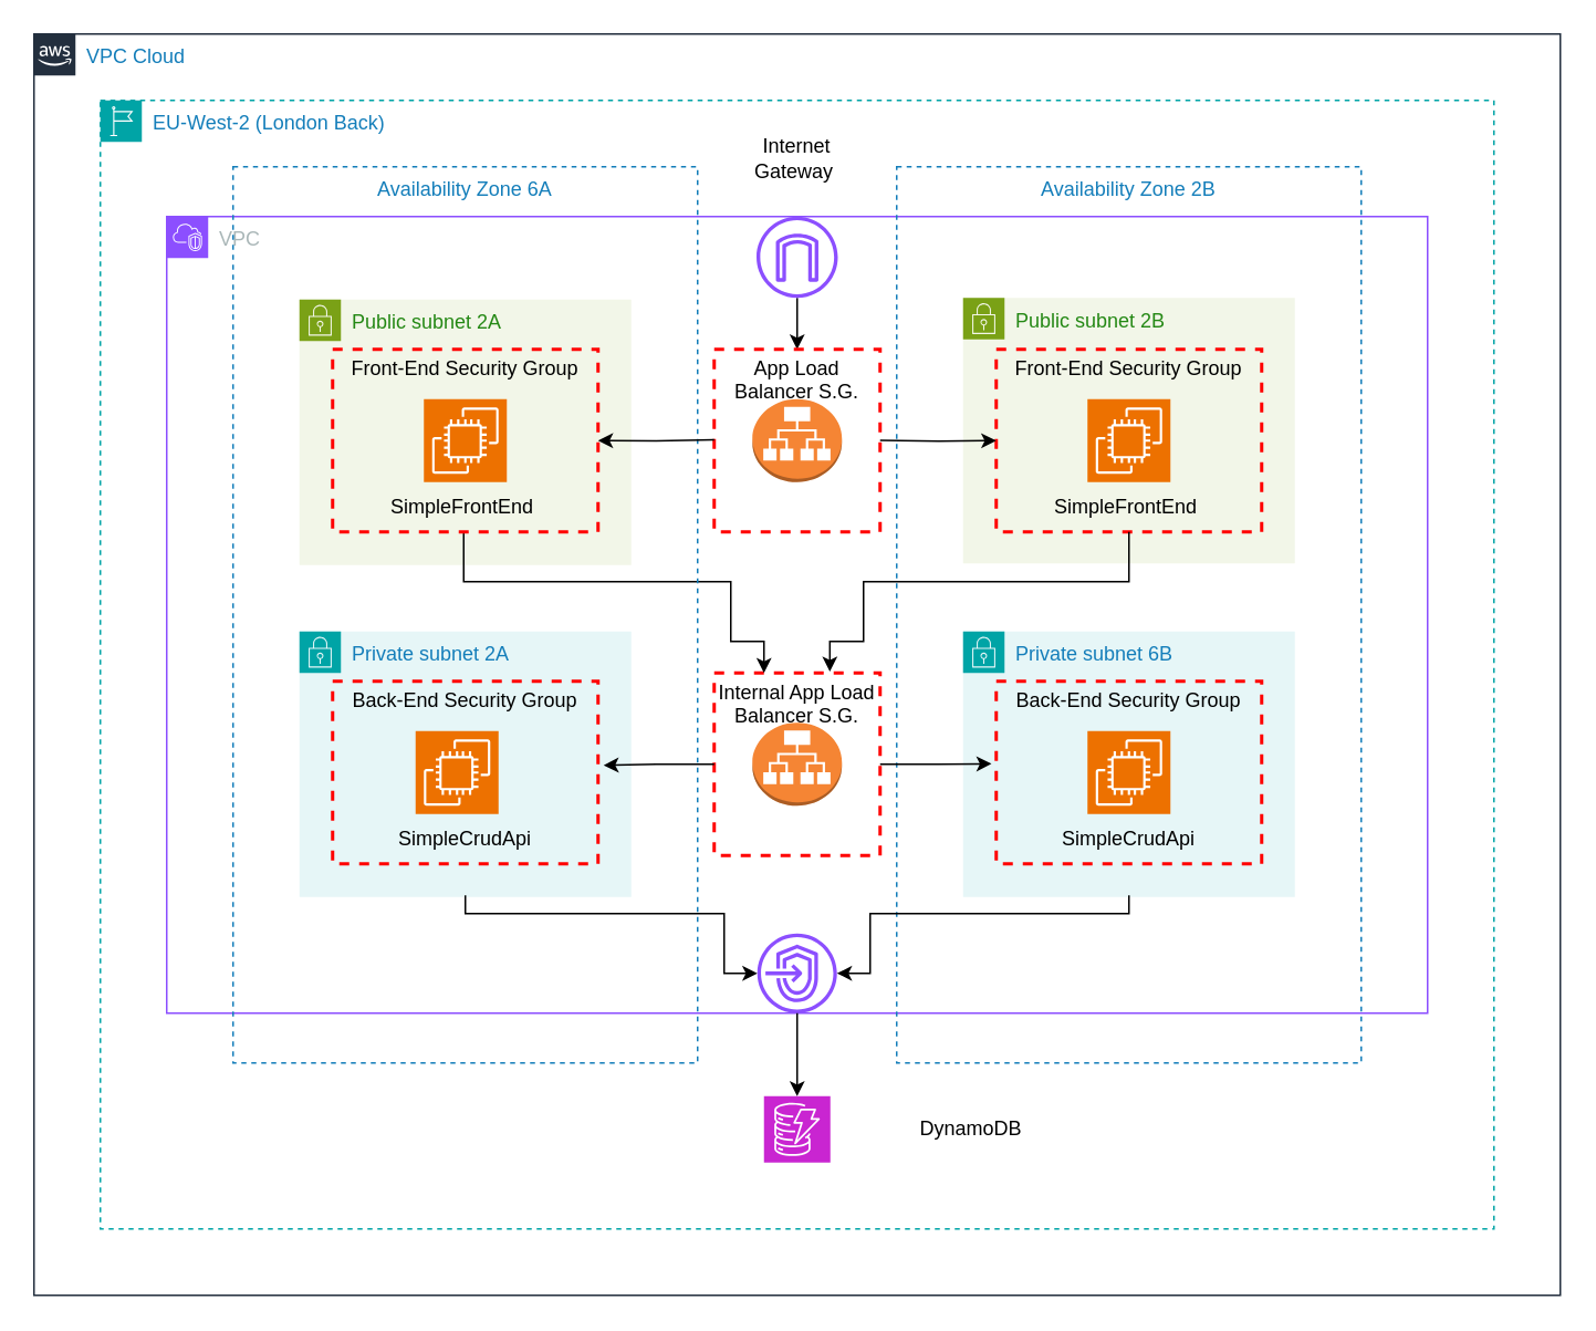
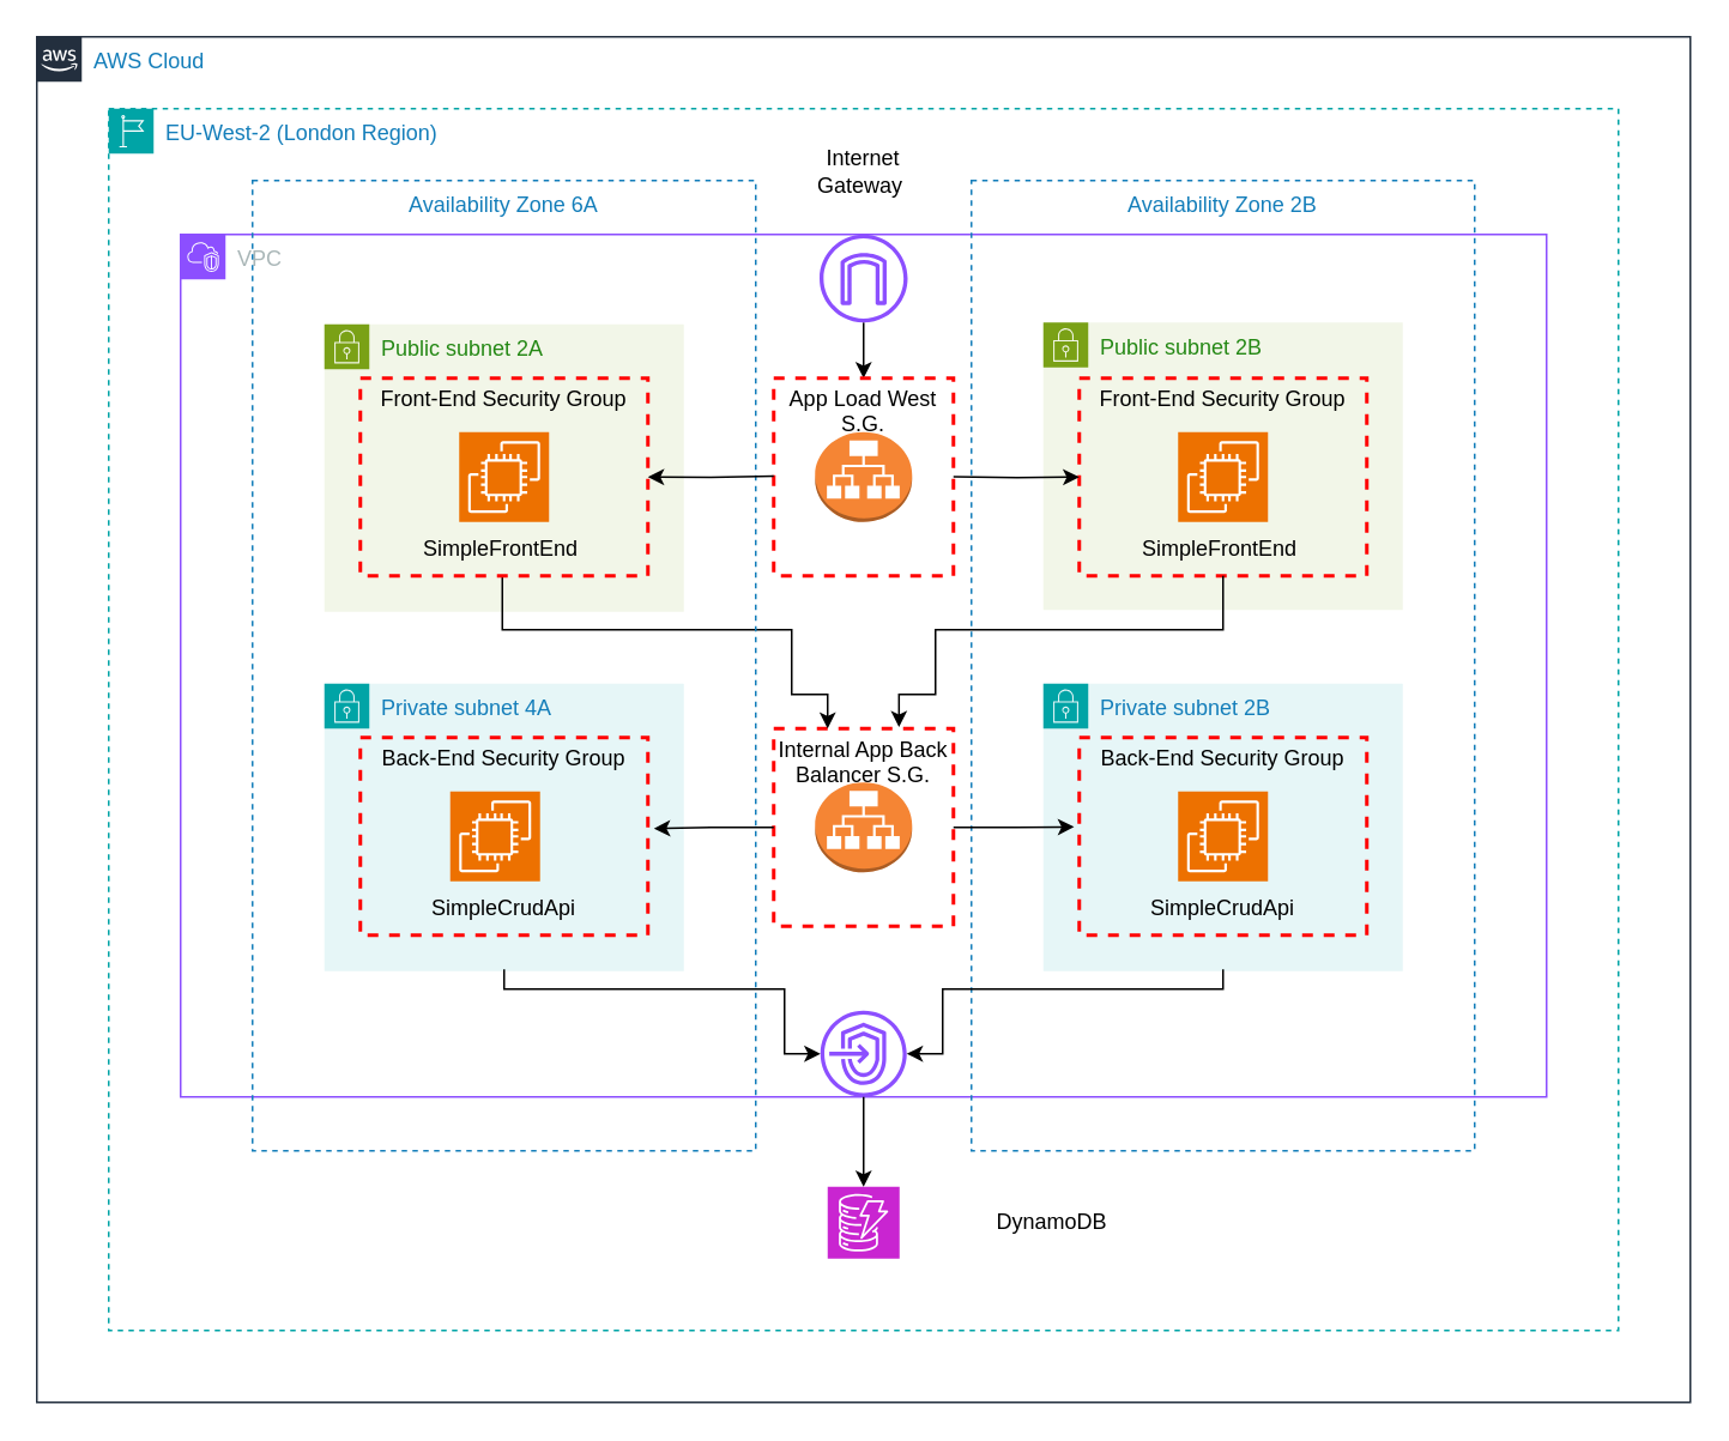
- <mxCell id="3" value="&lt;font color=&quot;#147eba&quot;&gt;VPC Cloud&lt;/font&gt;" style="points=[[0,0],[0.25,0],[0.5,0],[0.75,0],[1,0],[1,0.25],[1,0.5],[1,0.75],[1,1],[0.75,1],[0.5,1],[0.25,1],[0,1],[0,0.75],[0,0.5],[0,0.25]];outlineConnect=0;gradientColor=none;html=1;whiteSpace=wrap;fontSize=12;fontStyle=0;shape=mxgraph.aws4.group;grIcon=mxgraph.aws4.group_aws_cloud_alt;strokeColor=#232F3E;fillColor=none;verticalAlign=top;align=left;spacingLeft=30;fontColor=#232F3E;dashed=0;labelBackgroundColor=#ffffff;container=1;pointerEvents=0;collapsible=0;recursiveResize=0;" parent="1" vertex="1"><mxGeometry x="20" y="20" width="920" height="760" as="geometry" /></mxCell>
+ <mxCell id="3" value="&lt;font color=&quot;#147eba&quot;&gt;AWS Cloud&lt;/font&gt;" style="points=[[0,0],[0.25,0],[0.5,0],[0.75,0],[1,0],[1,0.25],[1,0.5],[1,0.75],[1,1],[0.75,1],[0.5,1],[0.25,1],[0,1],[0,0.75],[0,0.5],[0,0.25]];outlineConnect=0;gradientColor=none;html=1;whiteSpace=wrap;fontSize=12;fontStyle=0;shape=mxgraph.aws4.group;grIcon=mxgraph.aws4.group_aws_cloud_alt;strokeColor=#232F3E;fillColor=none;verticalAlign=top;align=left;spacingLeft=30;fontColor=#232F3E;dashed=0;labelBackgroundColor=#ffffff;container=1;pointerEvents=0;collapsible=0;recursiveResize=0;" parent="1" vertex="1"><mxGeometry x="20" y="20" width="920" height="760" as="geometry" /></mxCell>
- <mxCell id="4" value="EU-West-2 (London Back)" style="points=[[0,0],[0.25,0],[0.5,0],[0.75,0],[1,0],[1,0.25],[1,0.5],[1,0.75],[1,1],[0.75,1],[0.5,1],[0.25,1],[0,1],[0,0.75],[0,0.5],[0,0.25]];outlineConnect=0;gradientColor=none;html=1;whiteSpace=wrap;fontSize=12;fontStyle=0;container=1;pointerEvents=0;collapsible=0;recursiveResize=0;shape=mxgraph.aws4.group;grIcon=mxgraph.aws4.group_region;strokeColor=#00A4A6;fillColor=none;verticalAlign=top;align=left;spacingLeft=30;fontColor=#147EBA;dashed=1;" parent="1" vertex="1"><mxGeometry x="60" y="60" width="840" height="680" as="geometry" /></mxCell>
+ <mxCell id="4" value="EU-West-2 (London Region)" style="points=[[0,0],[0.25,0],[0.5,0],[0.75,0],[1,0],[1,0.25],[1,0.5],[1,0.75],[1,1],[0.75,1],[0.5,1],[0.25,1],[0,1],[0,0.75],[0,0.5],[0,0.25]];outlineConnect=0;gradientColor=none;html=1;whiteSpace=wrap;fontSize=12;fontStyle=0;container=1;pointerEvents=0;collapsible=0;recursiveResize=0;shape=mxgraph.aws4.group;grIcon=mxgraph.aws4.group_region;strokeColor=#00A4A6;fillColor=none;verticalAlign=top;align=left;spacingLeft=30;fontColor=#147EBA;dashed=1;" parent="1" vertex="1"><mxGeometry x="60" y="60" width="840" height="680" as="geometry" /></mxCell>
- <mxCell id="18" value="App Load Balancer S.G." style="fontStyle=0;verticalAlign=top;align=center;spacingTop=-2;fillColor=none;rounded=0;whiteSpace=wrap;html=1;strokeColor=#FF0000;strokeWidth=2;dashed=1;container=1;collapsible=0;expand=0;recursiveResize=0;" parent="5" vertex="1"><mxGeometry x="330" y="80" width="100" height="110" as="geometry" /></mxCell>
+ <mxCell id="18" value="App Load West S.G." style="fontStyle=0;verticalAlign=top;align=center;spacingTop=-2;fillColor=none;rounded=0;whiteSpace=wrap;html=1;strokeColor=#FF0000;strokeWidth=2;dashed=1;container=1;collapsible=0;expand=0;recursiveResize=0;" parent="5" vertex="1"><mxGeometry x="330" y="80" width="100" height="110" as="geometry" /></mxCell>
- <mxCell id="33" value="Private subnet 2A" style="points=[[0,0],[0.25,0],[0.5,0],[0.75,0],[1,0],[1,0.25],[1,0.5],[1,0.75],[1,1],[0.75,1],[0.5,1],[0.25,1],[0,1],[0,0.75],[0,0.5],[0,0.25]];outlineConnect=0;gradientColor=none;html=1;whiteSpace=wrap;fontSize=12;fontStyle=0;container=1;pointerEvents=0;collapsible=0;recursiveResize=0;shape=mxgraph.aws4.group;grIcon=mxgraph.aws4.group_security_group;grStroke=0;strokeColor=#00A4A6;fillColor=#E6F6F7;verticalAlign=top;align=left;spacingLeft=30;fontColor=#147EBA;dashed=0;" parent="1" vertex="1"><mxGeometry x="180" y="380" width="200" height="160" as="geometry" /></mxCell>
+ <mxCell id="33" value="Private subnet 4A" style="points=[[0,0],[0.25,0],[0.5,0],[0.75,0],[1,0],[1,0.25],[1,0.5],[1,0.75],[1,1],[0.75,1],[0.5,1],[0.25,1],[0,1],[0,0.75],[0,0.5],[0,0.25]];outlineConnect=0;gradientColor=none;html=1;whiteSpace=wrap;fontSize=12;fontStyle=0;container=1;pointerEvents=0;collapsible=0;recursiveResize=0;shape=mxgraph.aws4.group;grIcon=mxgraph.aws4.group_security_group;grStroke=0;strokeColor=#00A4A6;fillColor=#E6F6F7;verticalAlign=top;align=left;spacingLeft=30;fontColor=#147EBA;dashed=0;" parent="1" vertex="1"><mxGeometry x="180" y="380" width="200" height="160" as="geometry" /></mxCell>
- <mxCell id="11" value="Private subnet 6B" style="points=[[0,0],[0.25,0],[0.5,0],[0.75,0],[1,0],[1,0.25],[1,0.5],[1,0.75],[1,1],[0.75,1],[0.5,1],[0.25,1],[0,1],[0,0.75],[0,0.5],[0,0.25]];outlineConnect=0;gradientColor=none;html=1;whiteSpace=wrap;fontSize=12;fontStyle=0;container=1;pointerEvents=0;collapsible=0;recursiveResize=0;shape=mxgraph.aws4.group;grIcon=mxgraph.aws4.group_security_group;grStroke=0;strokeColor=#00A4A6;fillColor=#E6F6F7;verticalAlign=top;align=left;spacingLeft=30;fontColor=#147EBA;dashed=0;" parent="5" vertex="1"><mxGeometry x="480" y="250" width="200" height="160" as="geometry" /></mxCell>
+ <mxCell id="11" value="Private subnet 2B" style="points=[[0,0],[0.25,0],[0.5,0],[0.75,0],[1,0],[1,0.25],[1,0.5],[1,0.75],[1,1],[0.75,1],[0.5,1],[0.25,1],[0,1],[0,0.75],[0,0.5],[0,0.25]];outlineConnect=0;gradientColor=none;html=1;whiteSpace=wrap;fontSize=12;fontStyle=0;container=1;pointerEvents=0;collapsible=0;recursiveResize=0;shape=mxgraph.aws4.group;grIcon=mxgraph.aws4.group_security_group;grStroke=0;strokeColor=#00A4A6;fillColor=#E6F6F7;verticalAlign=top;align=left;spacingLeft=30;fontColor=#147EBA;dashed=0;" parent="5" vertex="1"><mxGeometry x="480" y="250" width="200" height="160" as="geometry" /></mxCell>
- <mxCell id="21" value="Internal App Load Balancer S.G." style="fontStyle=0;verticalAlign=top;align=center;spacingTop=-2;fillColor=none;rounded=0;whiteSpace=wrap;html=1;strokeColor=#FF0000;strokeWidth=2;dashed=1;container=1;collapsible=0;expand=0;recursiveResize=0;" parent="5" vertex="1"><mxGeometry x="330" y="275" width="100" height="110" as="geometry" /></mxCell>
+ <mxCell id="21" value="Internal App Back Balancer S.G." style="fontStyle=0;verticalAlign=top;align=center;spacingTop=-2;fillColor=none;rounded=0;whiteSpace=wrap;html=1;strokeColor=#FF0000;strokeWidth=2;dashed=1;container=1;collapsible=0;expand=0;recursiveResize=0;" parent="5" vertex="1"><mxGeometry x="330" y="275" width="100" height="110" as="geometry" /></mxCell>
